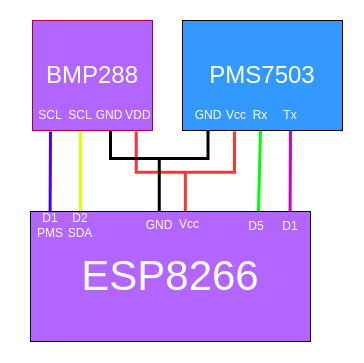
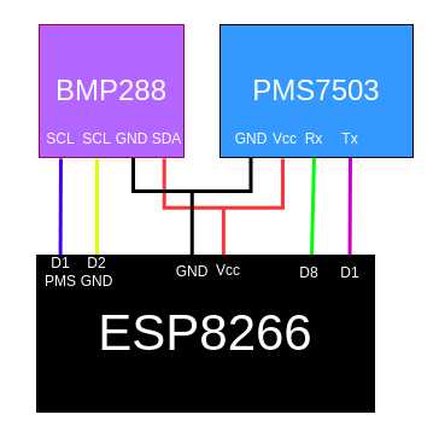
- <mxCell id="18" value="VDD" style="text;html=1;strokeColor=none;fillColor=none;align=center;verticalAlign=middle;whiteSpace=wrap;rounded=0;fontColor=#ffffff;" vertex="1" parent="1"><mxGeometry x="108" y="100" width="60" height="30" as="geometry" /></mxCell>
+ <mxCell id="18" value="SDA" style="text;html=1;strokeColor=none;fillColor=none;align=center;verticalAlign=middle;whiteSpace=wrap;rounded=0;fontColor=#ffffff;" vertex="1" parent="1"><mxGeometry x="108" y="100" width="60" height="30" as="geometry" /></mxCell>
- <mxCell id="14" value="D2&lt;br&gt;SDA" style="text;html=1;strokeColor=none;fillColor=none;align=center;verticalAlign=middle;whiteSpace=wrap;rounded=0;fontColor=#ffffff;" vertex="1" parent="1"><mxGeometry x="50" y="210" width="60" height="30" as="geometry" /></mxCell>
+ <mxCell id="14" value="D2&lt;br&gt;GND" style="text;html=1;strokeColor=none;fillColor=none;align=center;verticalAlign=middle;whiteSpace=wrap;rounded=0;fontColor=#ffffff;" vertex="1" parent="1"><mxGeometry x="50" y="210" width="60" height="30" as="geometry" /></mxCell>
- <mxCell id="23" value="D5" style="text;html=1;strokeColor=none;fillColor=none;align=center;verticalAlign=middle;whiteSpace=wrap;rounded=0;fontColor=#ffffff;" vertex="1" parent="1"><mxGeometry x="225.62" y="211" width="60" height="30" as="geometry" /></mxCell>
+ <mxCell id="23" value="D8" style="text;html=1;strokeColor=none;fillColor=none;align=center;verticalAlign=middle;whiteSpace=wrap;rounded=0;fontColor=#ffffff;" vertex="1" parent="1"><mxGeometry x="225.62" y="211" width="60" height="30" as="geometry" /></mxCell>
- <mxCell id="8" value="&lt;font style=&quot;font-size: 42px;&quot;&gt;ESP8266&lt;/font&gt;" style="rounded=0;whiteSpace=wrap;html=1;fillColor=#b266ff;fontColor=#ffffff;" vertex="1" parent="1"><mxGeometry x="30" y="211" width="280" height="130" as="geometry" /></mxCell>
+ <mxCell id="8" value="&lt;font style=&quot;font-size: 42px;&quot;&gt;ESP8266&lt;/font&gt;" style="rounded=0;whiteSpace=wrap;html=1;fillColor=#000000;fontColor=#ffffff;" vertex="1" parent="1"><mxGeometry x="30" y="211" width="280" height="130" as="geometry" /></mxCell>
